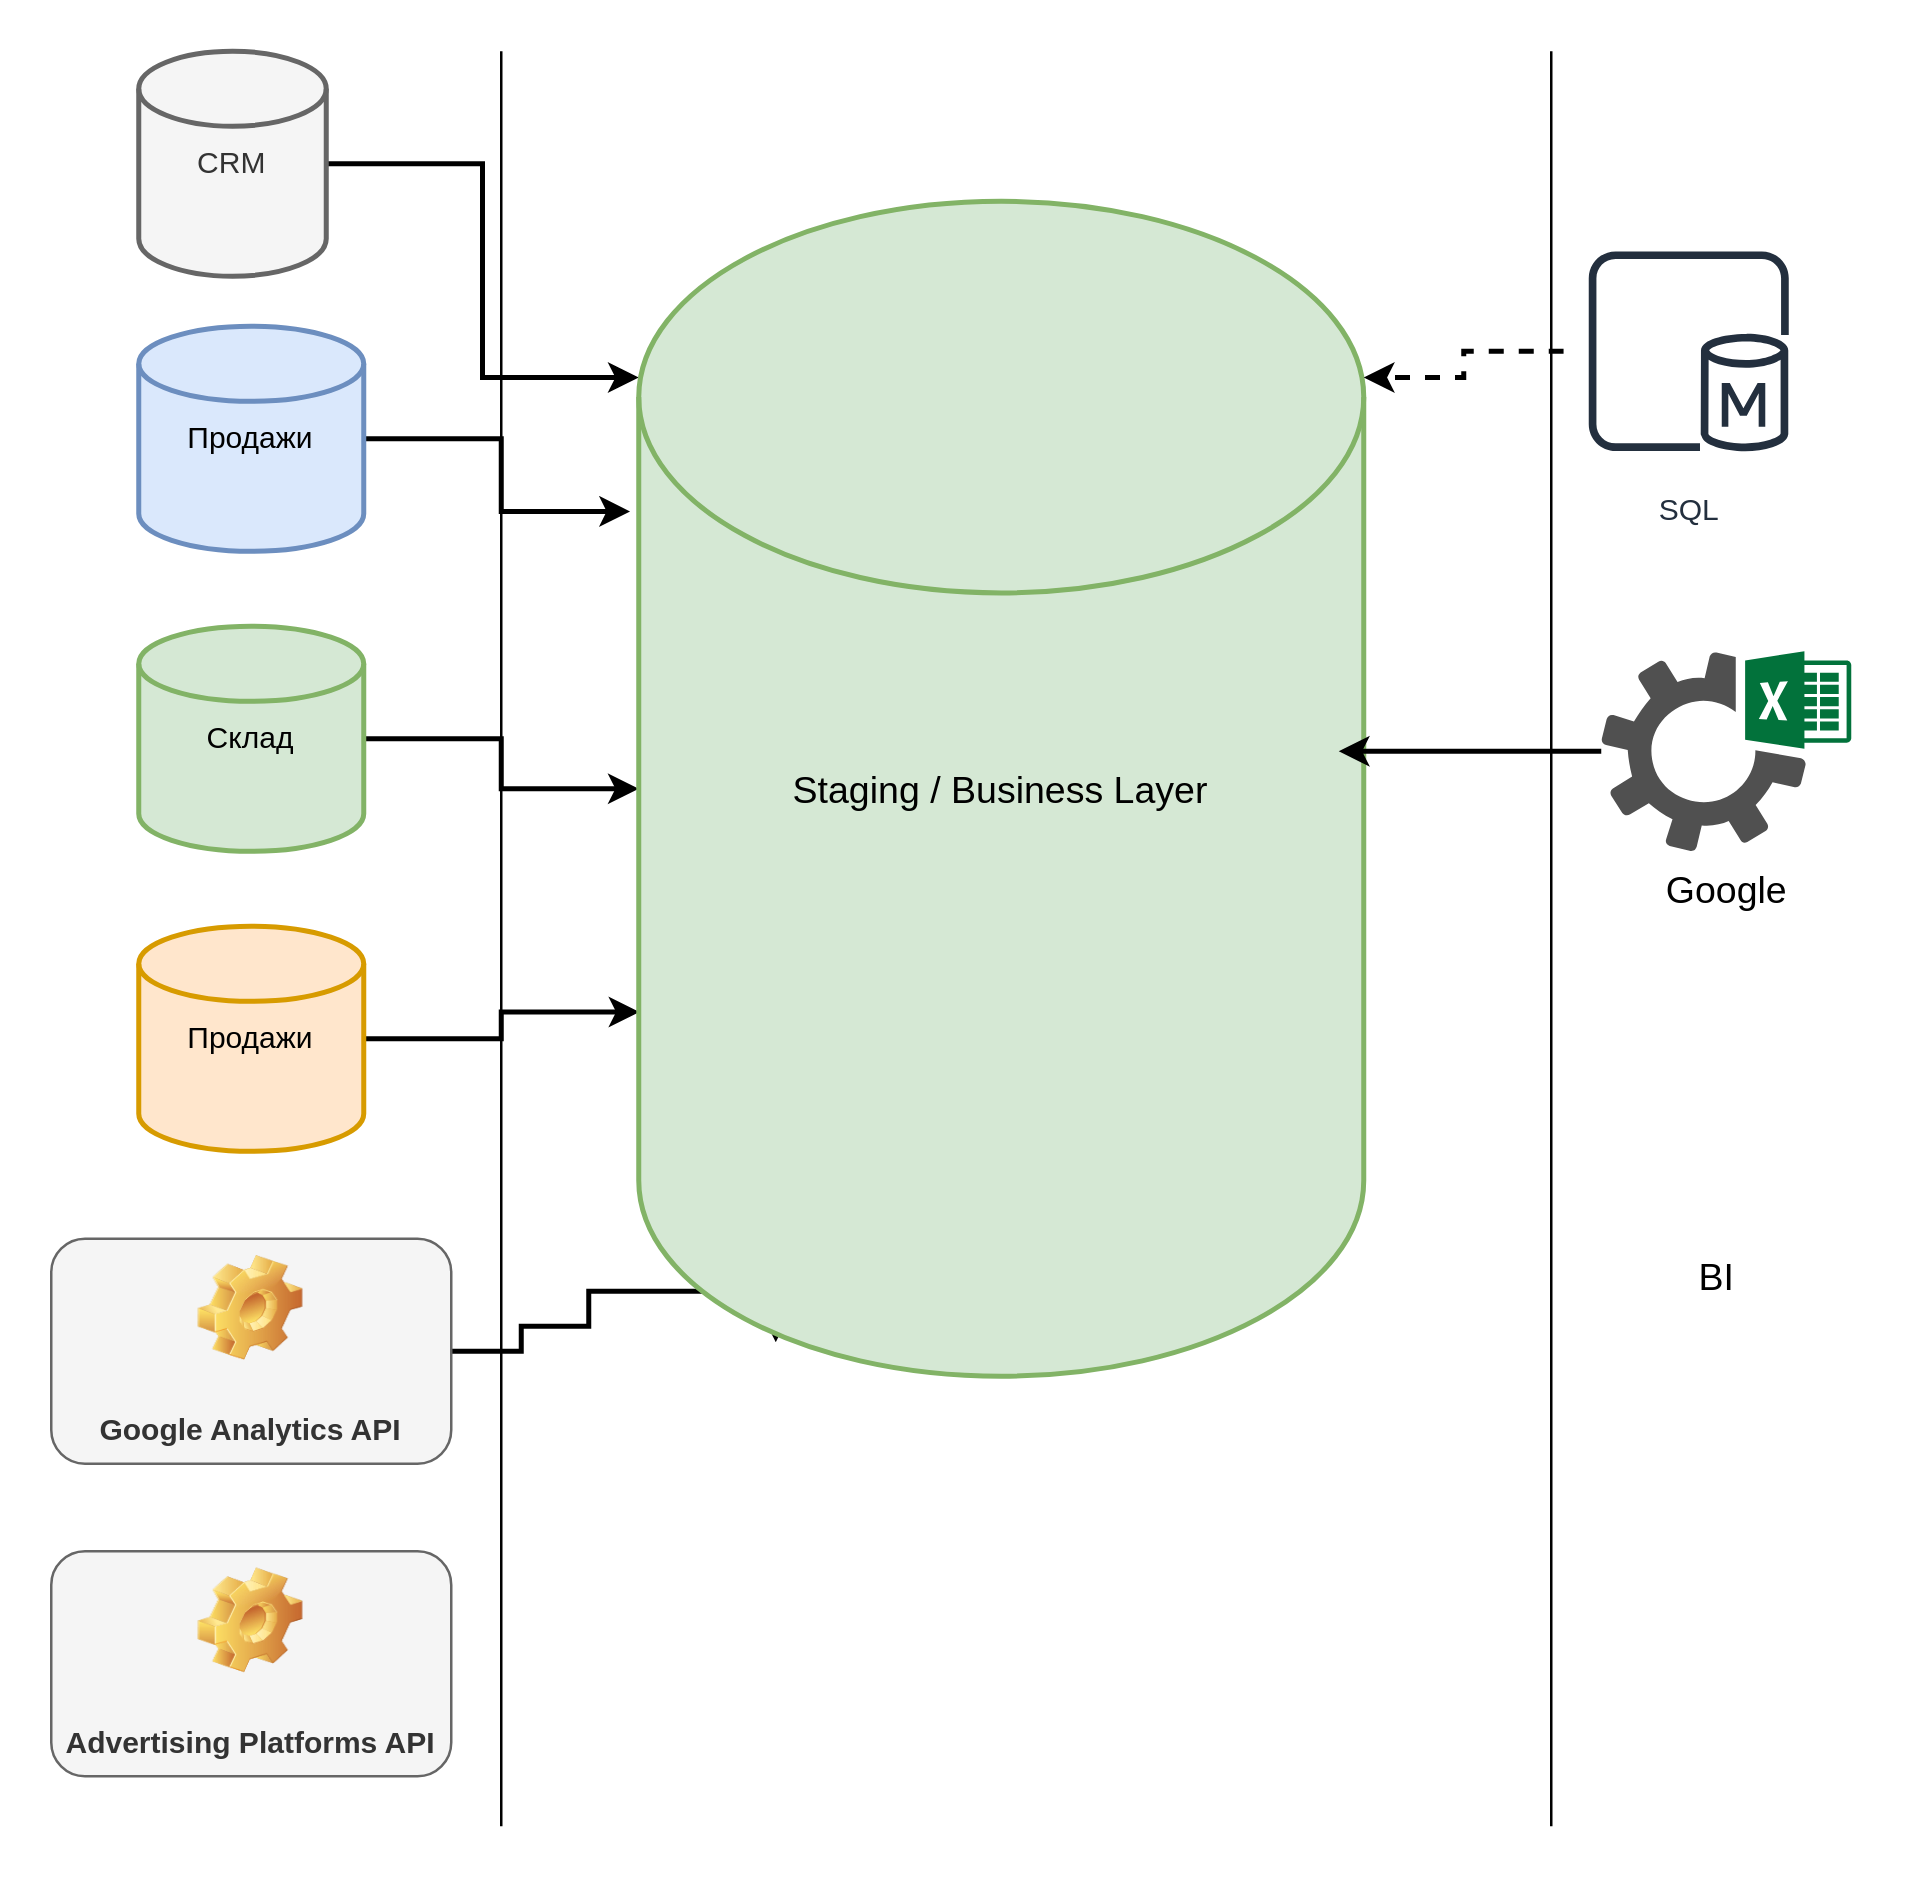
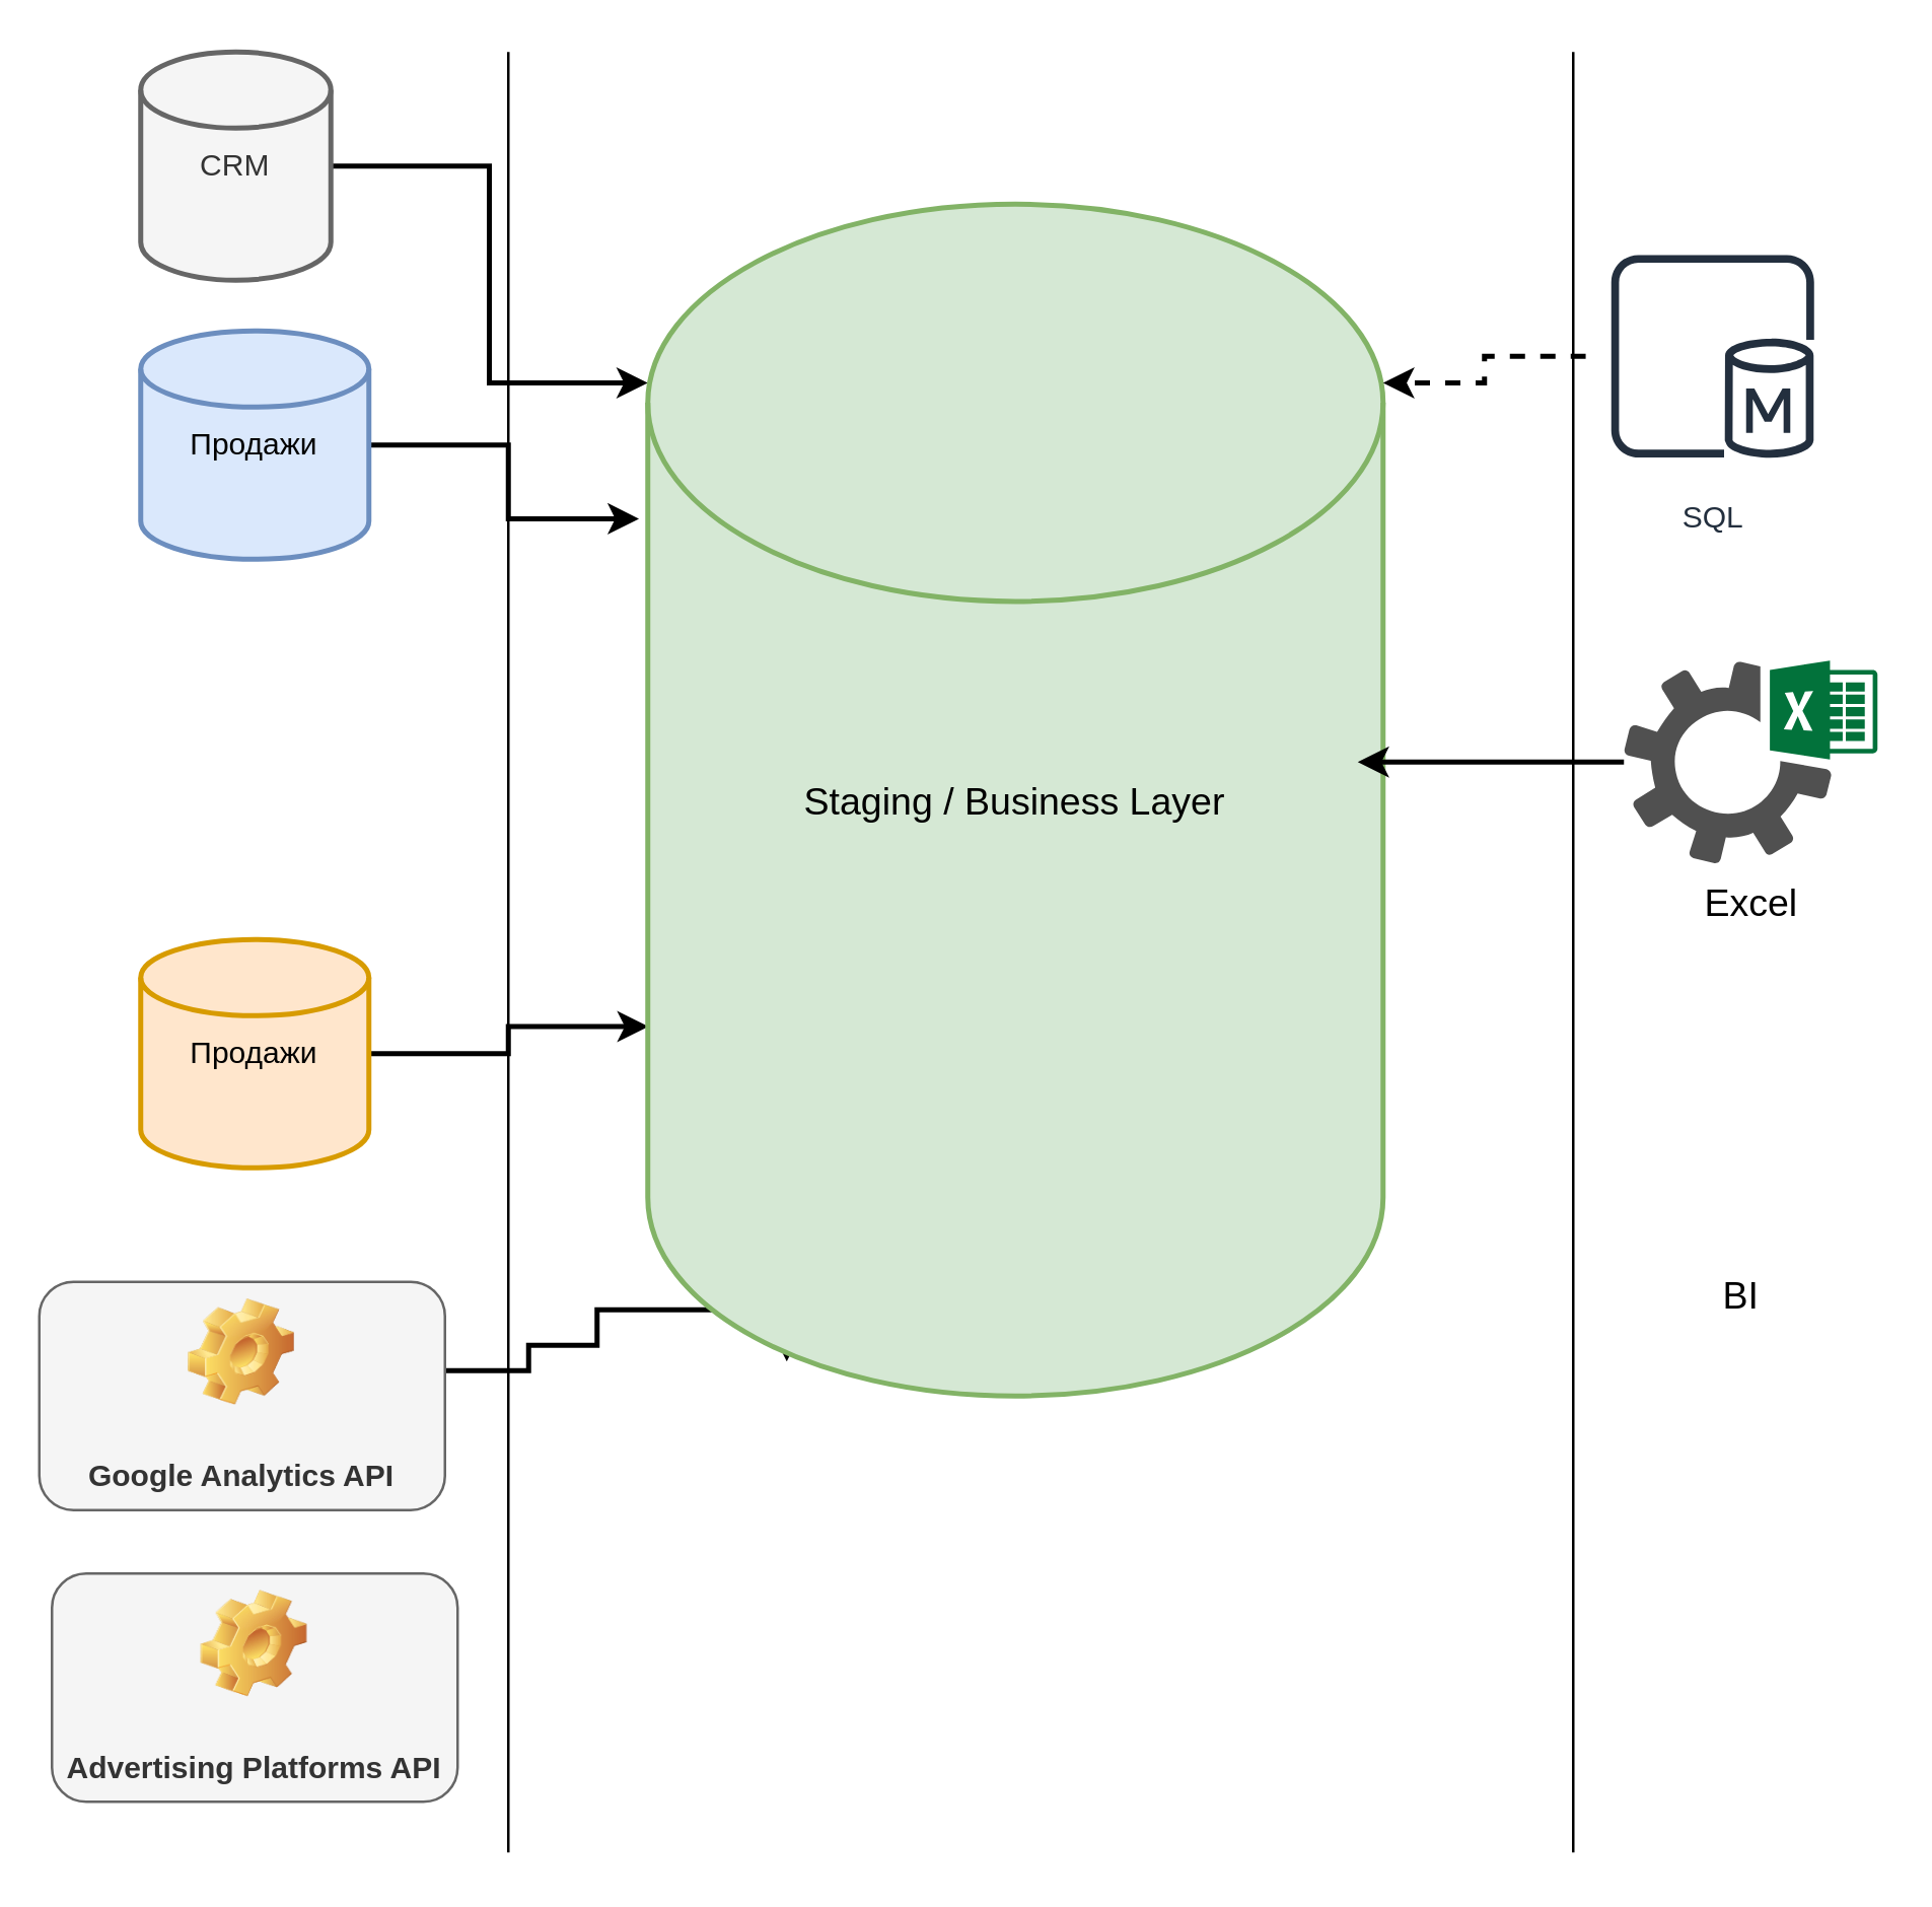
- <mxCell id="9" value="Склад" style="strokeWidth=2;html=1;shape=mxgraph.flowchart.database;whiteSpace=wrap;fillColor=#d5e8d4;strokeColor=#82b366;" parent="1" vertex="1"><mxGeometry x="55" y="250" width="90" height="90" as="geometry" /></mxCell>
- <mxCell id="8" style="edgeStyle=orthogonalEdgeStyle;rounded=0;orthogonalLoop=1;jettySize=auto;html=1;entryX=0;entryY=0.5;entryDx=0;entryDy=0;entryPerimeter=0;fontSize=15;strokeWidth=2;" parent="1" source="9" target="13" edge="1"><mxGeometry relative="1" as="geometry" /></mxCell>
- <mxCell id="17" value="Google" style="sketch=0;pointerEvents=1;shadow=0;dashed=0;html=1;strokeColor=none;fillColor=#505050;labelPosition=center;verticalLabelPosition=bottom;verticalAlign=top;outlineConnect=0;align=center;shape=mxgraph.office.services.excel_services;fontSize=15;" parent="1" vertex="1"><mxGeometry x="640" y="260" width="100" height="80" as="geometry" /></mxCell>
+ <mxCell id="17" value="Excel" style="sketch=0;pointerEvents=1;shadow=0;dashed=0;html=1;strokeColor=none;fillColor=#505050;labelPosition=center;verticalLabelPosition=bottom;verticalAlign=top;outlineConnect=0;align=center;shape=mxgraph.office.services.excel_services;fontSize=15;" parent="1" vertex="1"><mxGeometry x="640" y="260" width="100" height="80" as="geometry" /></mxCell>
- <mxCell id="5" value="Google Analytics API" style="label;whiteSpace=wrap;html=1;align=center;verticalAlign=bottom;spacingLeft=0;spacingBottom=4;imageAlign=center;imageVerticalAlign=top;image=img/clipart/Gear_128x128.png;fillColor=#f5f5f5;fontColor=#333333;strokeColor=#666666;" parent="1" vertex="1"><mxGeometry x="20" y="495" width="160" height="90" as="geometry" /></mxCell>
+ <mxCell id="5" value="Google Analytics API" style="label;whiteSpace=wrap;html=1;align=center;verticalAlign=bottom;spacingLeft=0;spacingBottom=4;imageAlign=center;imageVerticalAlign=top;image=img/clipart/Gear_128x128.png;fillColor=#f5f5f5;fontColor=#333333;strokeColor=#666666;" parent="1" vertex="1"><mxGeometry x="15" y="505" width="160" height="90" as="geometry" /></mxCell>
